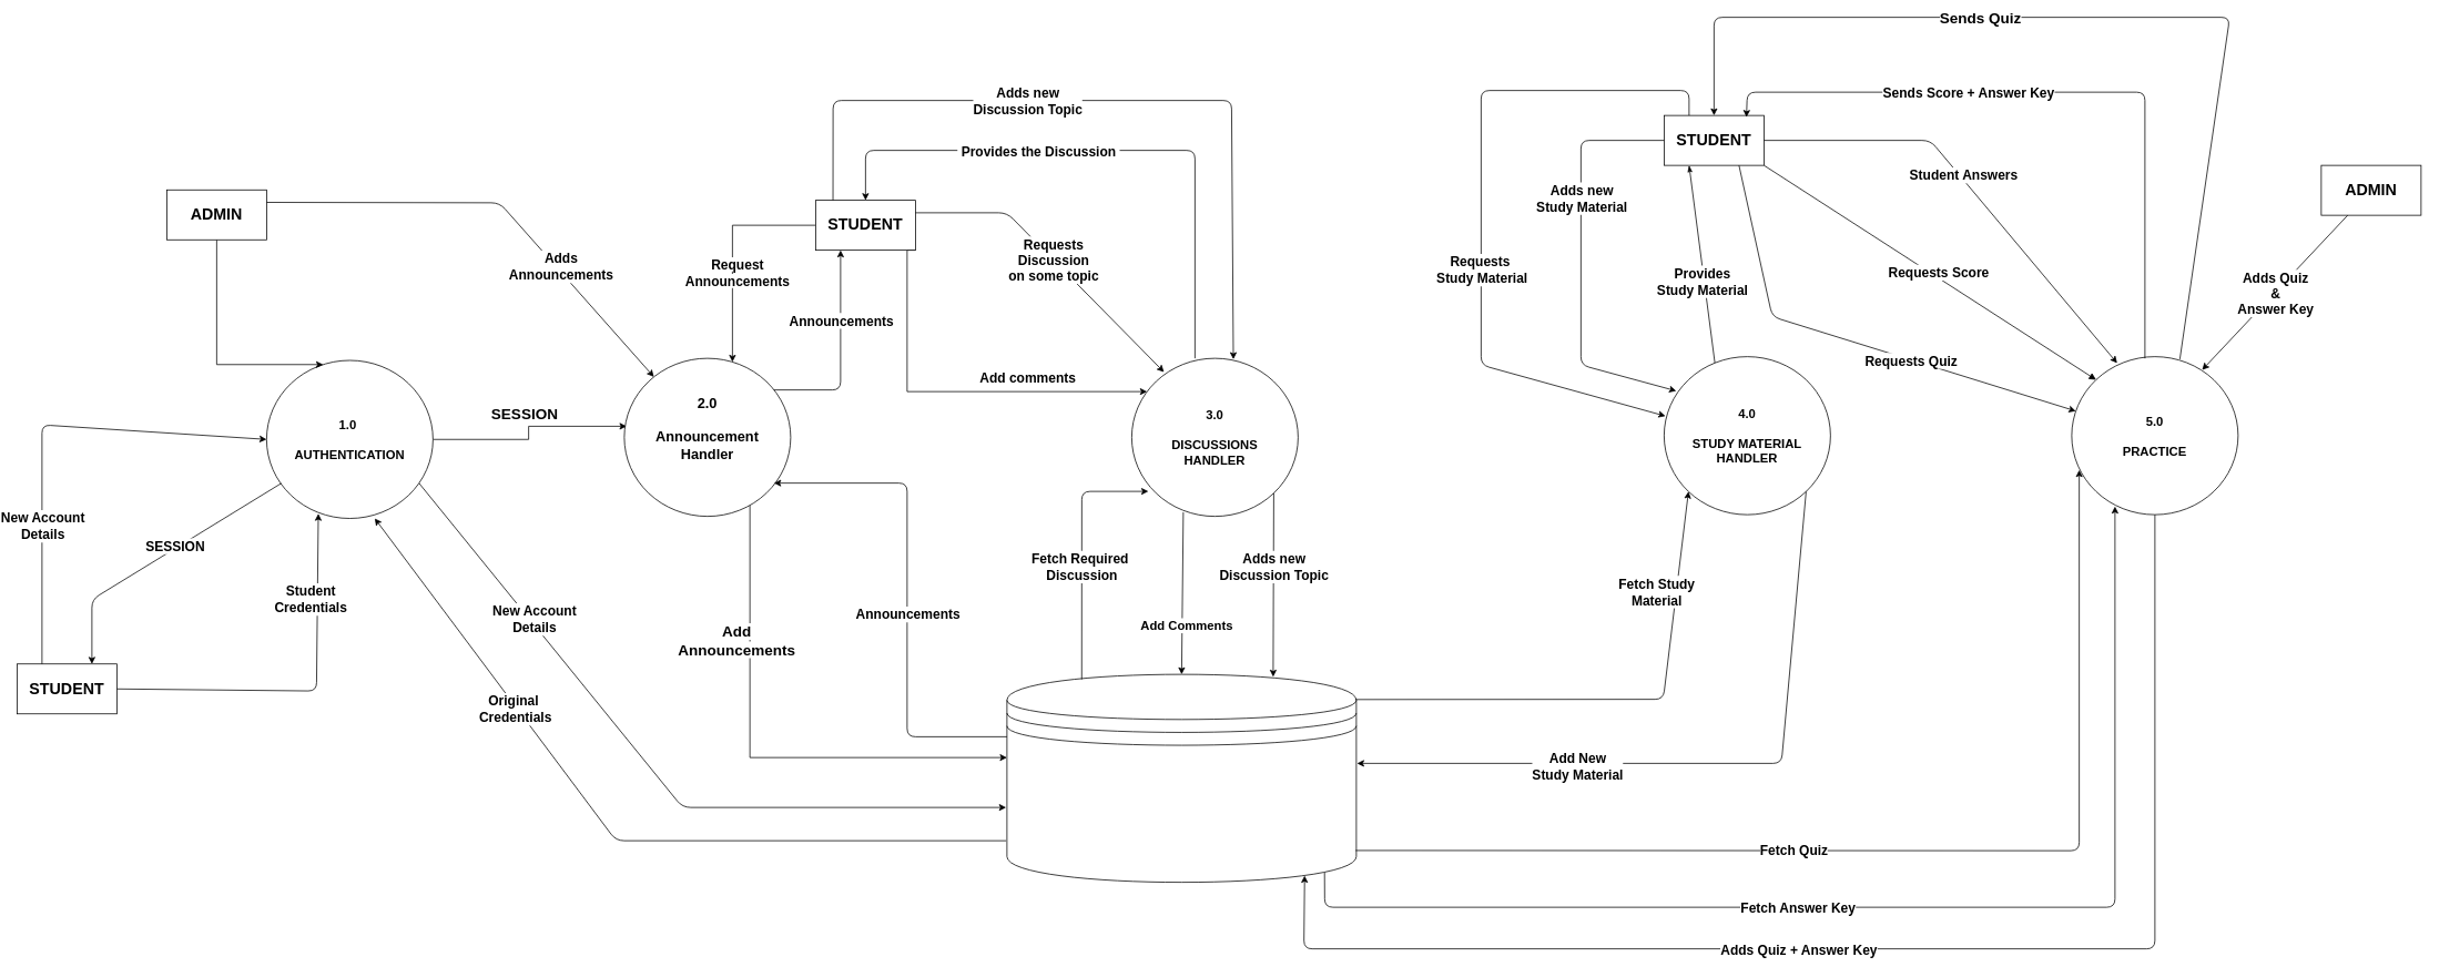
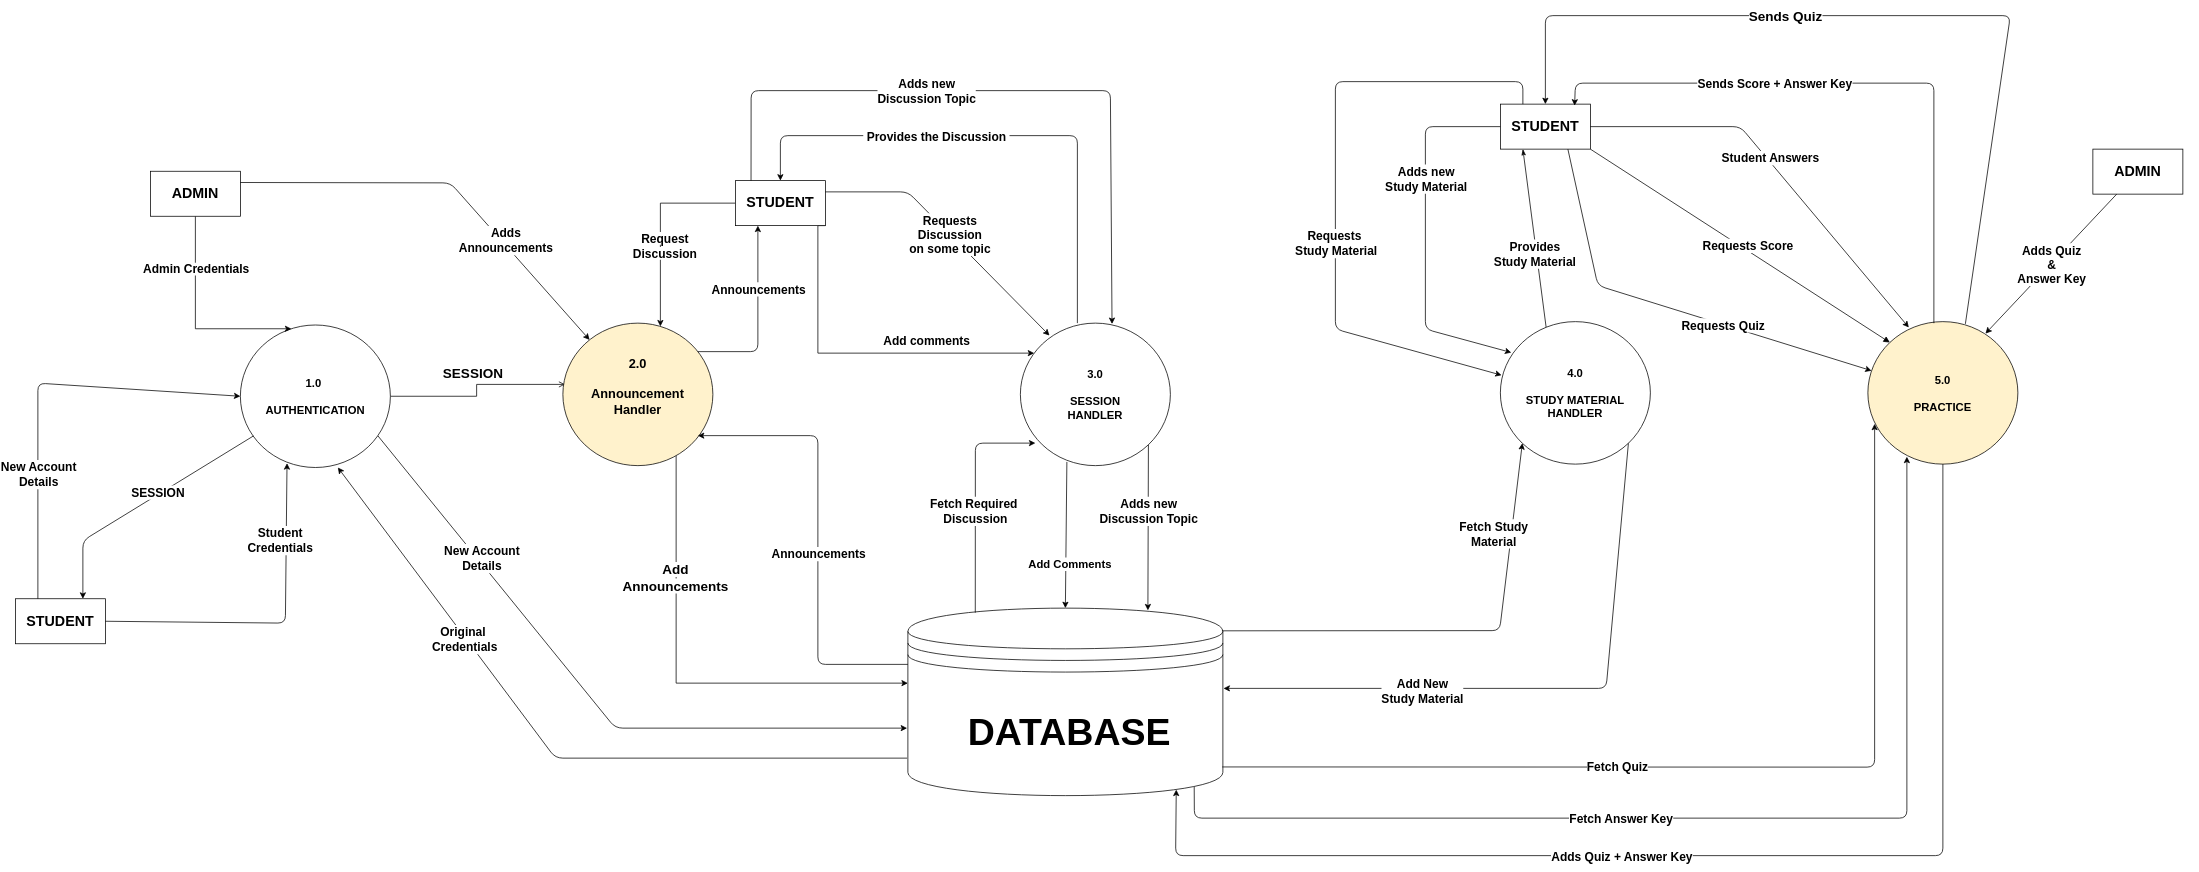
- <mxCell id="14" value="&lt;span style=&quot;font-size: 16px ; background-color: rgb(255 , 255 , 255)&quot;&gt;&lt;b&gt;Request &lt;br&gt;Announcements&lt;/b&gt;&lt;/span&gt;" style="text;html=1;align=center;verticalAlign=middle;resizable=0;points=[];autosize=1;" parent="1" vertex="1"><mxGeometry x="816" y="307" width="140" height="40" as="geometry" /></mxCell>
+ <mxCell id="14" value="&lt;span style=&quot;font-size: 16px ; background-color: rgb(255 , 255 , 255)&quot;&gt;&lt;b&gt;Request &lt;br&gt;Discussion&lt;/b&gt;&lt;/span&gt;" style="text;html=1;align=center;verticalAlign=middle;resizable=0;points=[];autosize=1;" parent="1" vertex="1"><mxGeometry x="816" y="307" width="140" height="40" as="geometry" /></mxCell>
+ <mxCell id="21" value="&lt;span style=&quot;font-size: 16px ; background-color: rgb(255 , 255 , 255)&quot;&gt;&lt;b&gt;Admin Credentials&lt;/b&gt;&lt;/span&gt;" style="text;html=1;align=center;verticalAlign=middle;resizable=0;points=[];autosize=1;" parent="1" vertex="1"><mxGeometry x="181" y="347.5" width="160" height="20" as="geometry" /></mxCell>
- <mxCell id="2" style="edgeStyle=orthogonalEdgeStyle;rounded=0;orthogonalLoop=1;jettySize=auto;html=1;exitX=1;exitY=0.5;exitDx=0;exitDy=0;entryX=0.014;entryY=0.43;entryDx=0;entryDy=0;entryPerimeter=0;" edge="1" parent="1" source="3" target="8"><mxGeometry relative="1" as="geometry" /></mxCell>
+ <mxCell id="2" style="edgeStyle=orthogonalEdgeStyle;rounded=0;orthogonalLoop=1;jettySize=auto;html=1;exitX=1;exitY=0.5;exitDx=0;exitDy=0;entryX=0.014;entryY=0.43;entryDx=0;entryDy=0;entryPerimeter=0;endArrow=open;" edge="1" parent="1" source="3" target="8"><mxGeometry relative="1" as="geometry" /></mxCell>
- <mxCell id="60" value="&lt;b style=&quot;font-size: 15px&quot;&gt;5.0&lt;br&gt;&lt;br&gt;PRACTICE&lt;br&gt;&lt;/b&gt;" style="ellipse;whiteSpace=wrap;html=1;" parent="1" vertex="1"><mxGeometry x="2490" y="428" width="200" height="190" as="geometry" /></mxCell>
+ <mxCell id="60" value="&lt;b style=&quot;font-size: 15px&quot;&gt;5.0&lt;br&gt;&lt;br&gt;PRACTICE&lt;br&gt;&lt;/b&gt;" style="ellipse;whiteSpace=wrap;html=1;fillColor=#fff2cc;" parent="1" vertex="1"><mxGeometry x="2490" y="428" width="200" height="190" as="geometry" /></mxCell>
- <mxCell id="8" value="&lt;b style=&quot;font-size: 17px&quot;&gt;&lt;br&gt;2.0&lt;br&gt;&lt;br&gt;Announcement &lt;br&gt;Handler&lt;br&gt;&lt;br&gt;&lt;br&gt;&lt;/b&gt;" style="ellipse;whiteSpace=wrap;html=1;" parent="1" vertex="1"><mxGeometry x="750" y="430" width="200" height="190" as="geometry" /></mxCell>
+ <mxCell id="8" value="&lt;b style=&quot;font-size: 17px&quot;&gt;&lt;br&gt;2.0&lt;br&gt;&lt;br&gt;Announcement &lt;br&gt;Handler&lt;br&gt;&lt;br&gt;&lt;br&gt;&lt;/b&gt;" style="ellipse;whiteSpace=wrap;html=1;fillColor=#fff2cc;" parent="1" vertex="1"><mxGeometry x="750" y="430" width="200" height="190" as="geometry" /></mxCell>
- <mxCell id="15" value="&lt;b style=&quot;font-size: 15px&quot;&gt;3.0&lt;br&gt;&lt;br&gt;DISCUSSIONS&lt;br&gt;HANDLER&lt;br&gt;&lt;/b&gt;" style="ellipse;whiteSpace=wrap;html=1;" parent="1" vertex="1"><mxGeometry x="1360" y="430" width="200" height="190" as="geometry" /></mxCell>
+ <mxCell id="15" value="&lt;b style=&quot;font-size: 15px&quot;&gt;3.0&lt;br&gt;&lt;br&gt;SESSION&lt;br&gt;HANDLER&lt;br&gt;&lt;/b&gt;" style="ellipse;whiteSpace=wrap;html=1;" parent="1" vertex="1"><mxGeometry x="1360" y="430" width="200" height="190" as="geometry" /></mxCell>
- <mxCell id="10" value="&lt;span style=&quot;font-size: 18px ; background-color: rgb(255 , 255 , 255)&quot;&gt;&lt;b&gt;Add &lt;br&gt;Announcements&lt;/b&gt;&lt;/span&gt;" style="text;html=1;align=center;verticalAlign=middle;resizable=0;points=[];autosize=1;" parent="1" vertex="1"><mxGeometry x="805" y="750" width="160" height="40" as="geometry" /></mxCell>
+ <mxCell id="10" value="&lt;span style=&quot;font-size: 18px ; background-color: rgb(255 , 255 , 255)&quot;&gt;&lt;b&gt;Add &lt;br&gt;Announcements&lt;/b&gt;&lt;/span&gt;" style="text;html=1;align=center;verticalAlign=middle;resizable=0;points=[];autosize=1;" parent="1" vertex="1"><mxGeometry x="820" y="750" width="160" height="40" as="geometry" /></mxCell>
+ <mxCell id="18" value="&lt;b&gt;&lt;font style=&quot;font-size: 50px&quot;&gt;DATABASE&lt;/font&gt;&lt;/b&gt;" style="text;html=1;align=center;verticalAlign=middle;resizable=0;points=[];autosize=1;" parent="1" vertex="1"><mxGeometry x="1280" y="960" width="290" height="30" as="geometry" /></mxCell>
